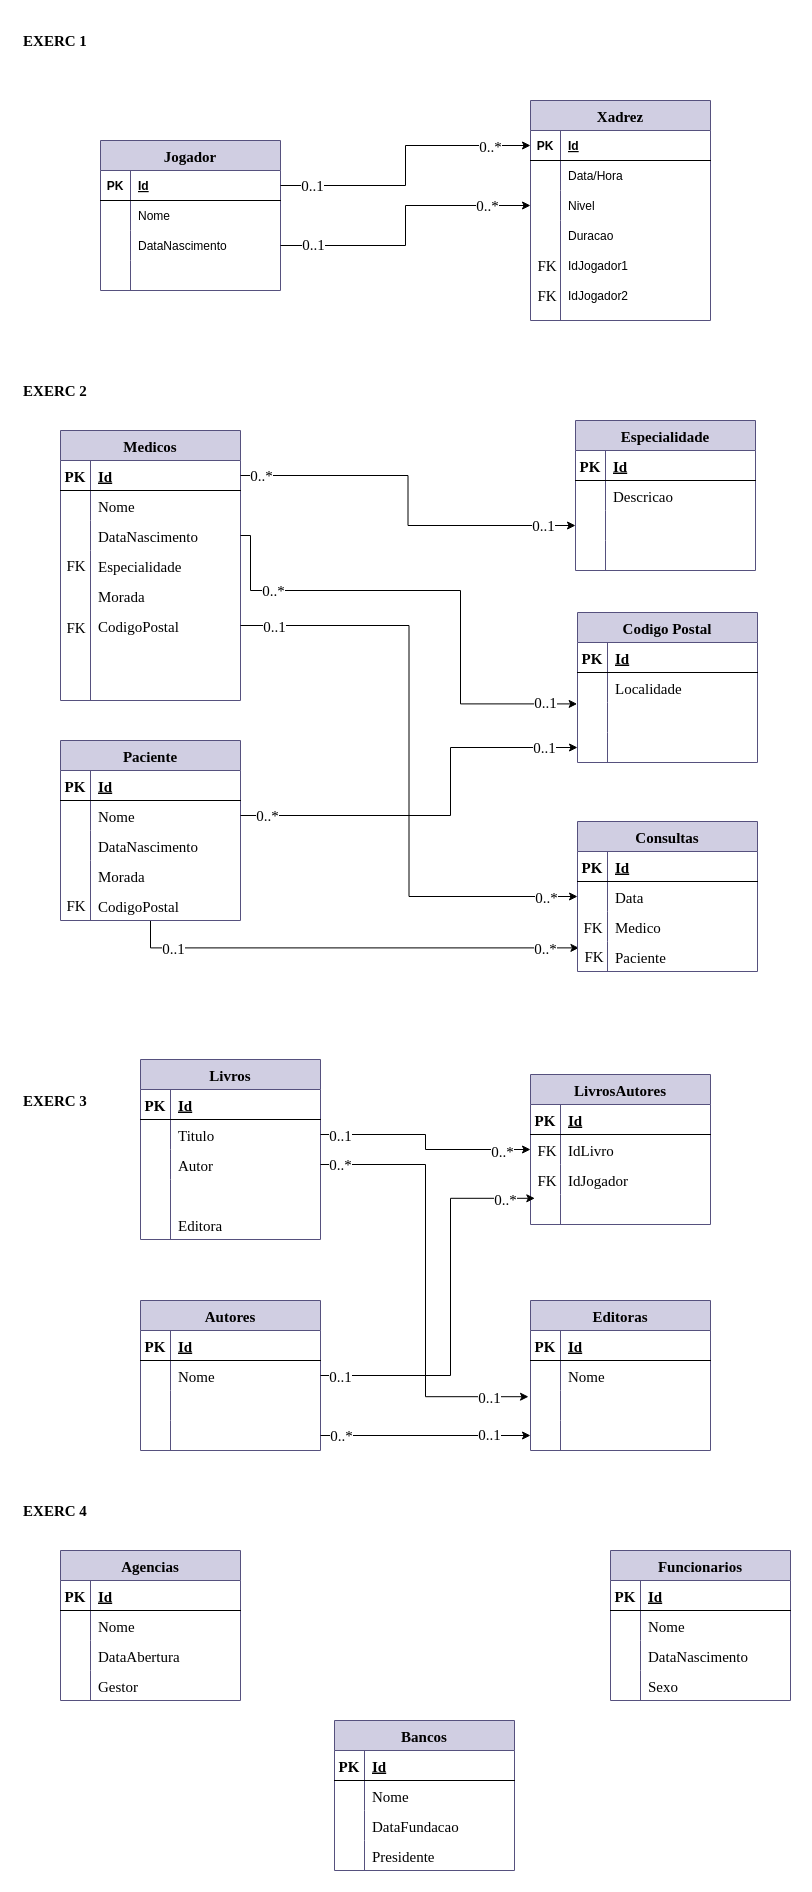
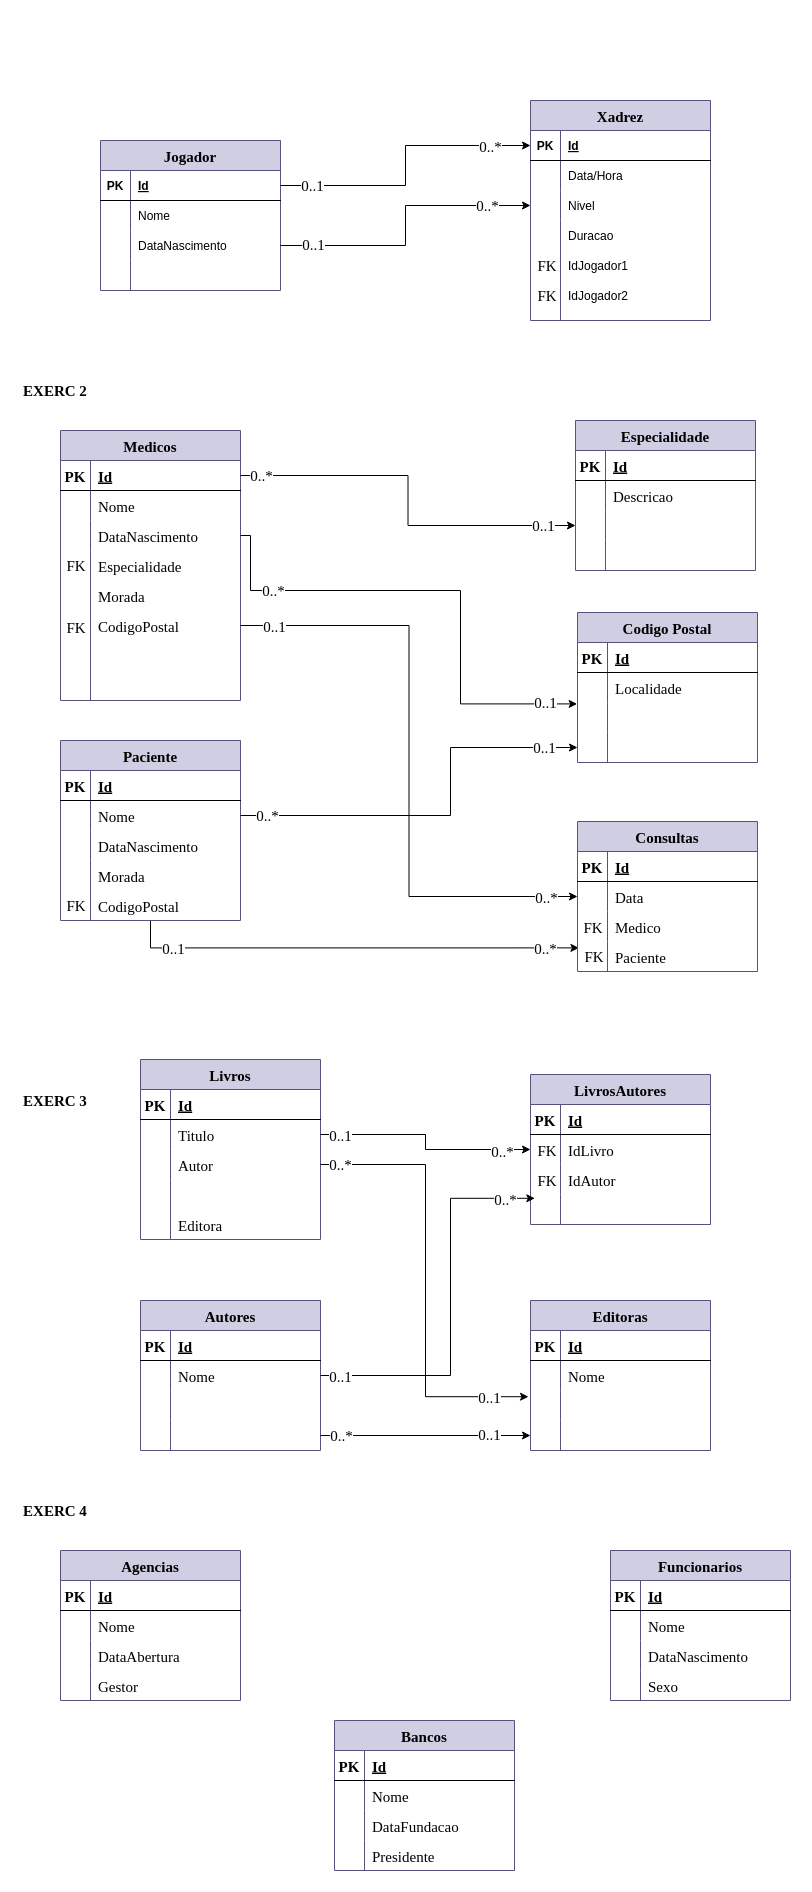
- <mxCell id="28" value="&lt;h4&gt;&lt;font style=&quot;font-size: 15px;&quot; face=&quot;Times New Roman&quot;&gt;EXERC 1&lt;/font&gt;&lt;/h4&gt;" style="text;html=1;strokeColor=none;fillColor=none;align=center;verticalAlign=middle;whiteSpace=wrap;rounded=0;" vertex="1" parent="1"><mxGeometry x="20" y="20" width="70" height="40" as="geometry" /></mxCell>
- <mxCell id="155" value="IdJogador" style="shape=partialRectangle;connectable=0;fillColor=none;top=0;left=0;bottom=0;right=0;align=left;spacingLeft=6;overflow=hidden;fontFamily=Times New Roman;fontSize=15;" vertex="1" parent="153"><mxGeometry x="30" width="150" height="30" as="geometry"><mxRectangle width="150" height="30" as="alternateBounds" /></mxGeometry></mxCell>
+ <mxCell id="155" value="IdAutor" style="shape=partialRectangle;connectable=0;fillColor=none;top=0;left=0;bottom=0;right=0;align=left;spacingLeft=6;overflow=hidden;fontFamily=Times New Roman;fontSize=15;" vertex="1" parent="153"><mxGeometry x="30" width="150" height="30" as="geometry"><mxRectangle width="150" height="30" as="alternateBounds" /></mxGeometry></mxCell>
